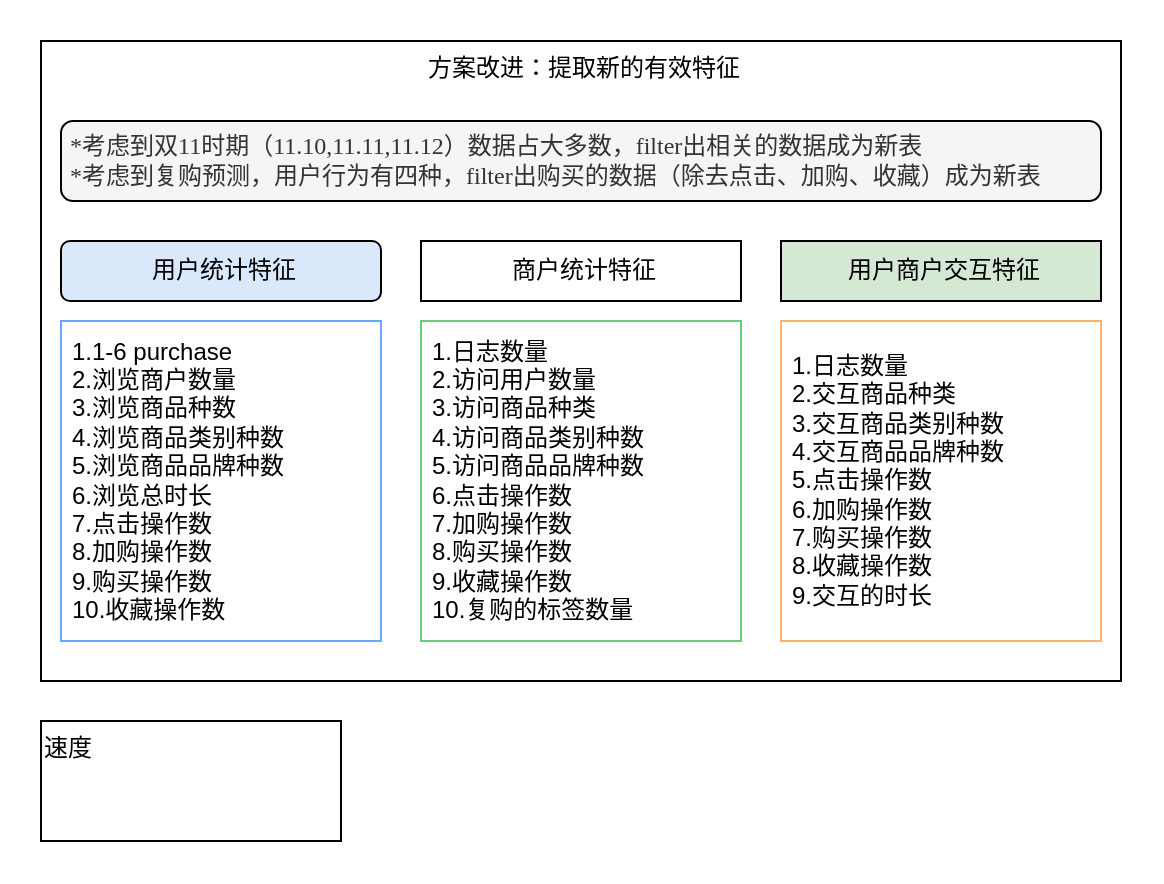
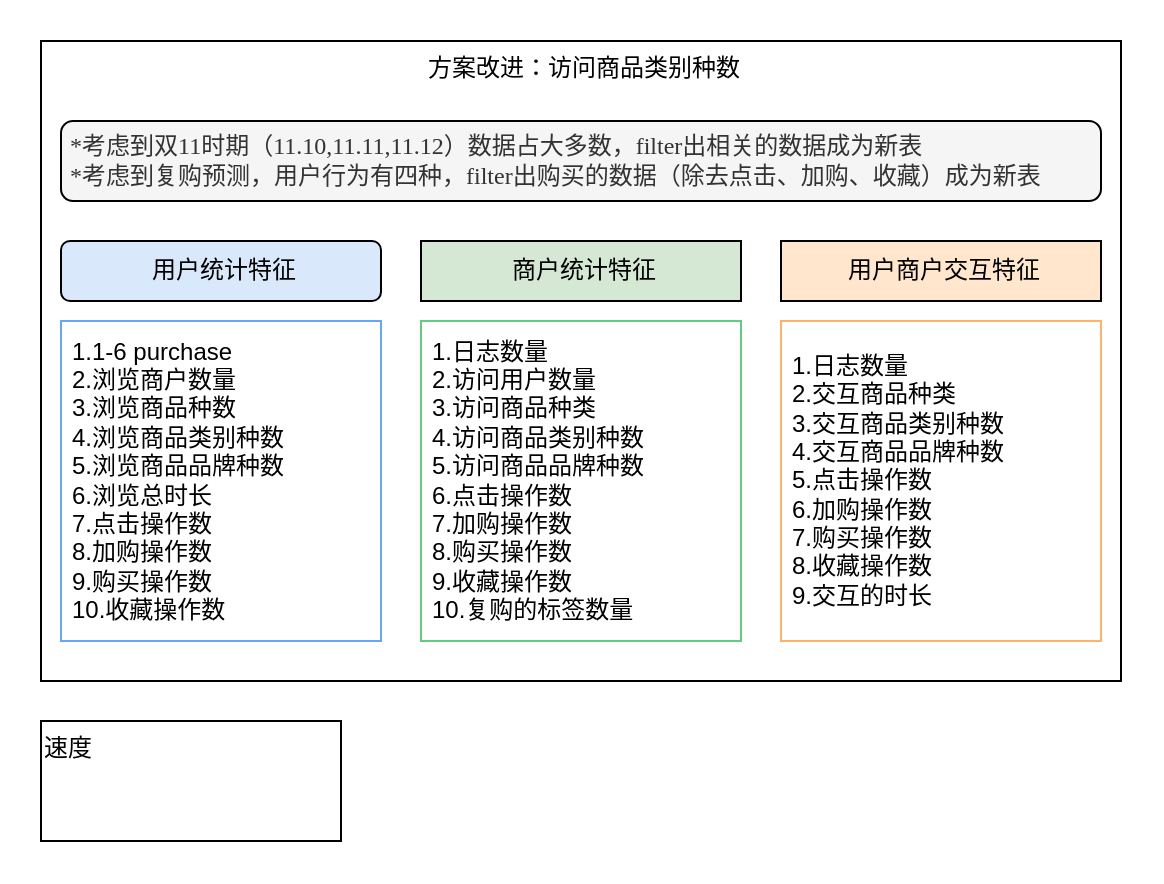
- <mxCell id="2" value="方案改进：提取新的有效特征" style="rounded=0;whiteSpace=wrap;html=1;align=center;verticalAlign=top;spacing=2;spacingLeft=4;strokeColor=#000000;" vertex="1" parent="1"><mxGeometry x="20" y="20" width="540" height="320" as="geometry" /></mxCell>
+ <mxCell id="2" value="方案改进：访问商品类别种数" style="rounded=0;whiteSpace=wrap;html=1;align=center;verticalAlign=top;spacing=2;spacingLeft=4;strokeColor=#000000;" vertex="1" parent="1"><mxGeometry x="20" y="20" width="540" height="320" as="geometry" /></mxCell>
- <mxCell id="5" value="商户统计特征" style="rounded=0;whiteSpace=wrap;html=1;align=center;verticalAlign=middle;spacing=2;spacingLeft=4;fillColor=#ffffff;strokeColor=#000000;" vertex="1" parent="1"><mxGeometry x="210" y="120" width="160" height="30" as="geometry" /></mxCell>
+ <mxCell id="5" value="商户统计特征" style="rounded=0;whiteSpace=wrap;html=1;align=center;verticalAlign=middle;spacing=2;spacingLeft=4;fillColor=#d5e8d4;strokeColor=#000000;" vertex="1" parent="1"><mxGeometry x="210" y="120" width="160" height="30" as="geometry" /></mxCell>
- <mxCell id="6" value="用户商户交互特征" style="rounded=0;whiteSpace=wrap;html=1;align=center;verticalAlign=middle;spacing=2;spacingLeft=4;fillColor=#d5e8d4;strokeColor=default;" vertex="1" parent="1"><mxGeometry x="390" y="120" width="160" height="30" as="geometry" /></mxCell>
+ <mxCell id="6" value="用户商户交互特征" style="rounded=0;whiteSpace=wrap;html=1;align=center;verticalAlign=middle;spacing=2;spacingLeft=4;fillColor=#ffe6cc;strokeColor=default;" vertex="1" parent="1"><mxGeometry x="390" y="120" width="160" height="30" as="geometry" /></mxCell>
